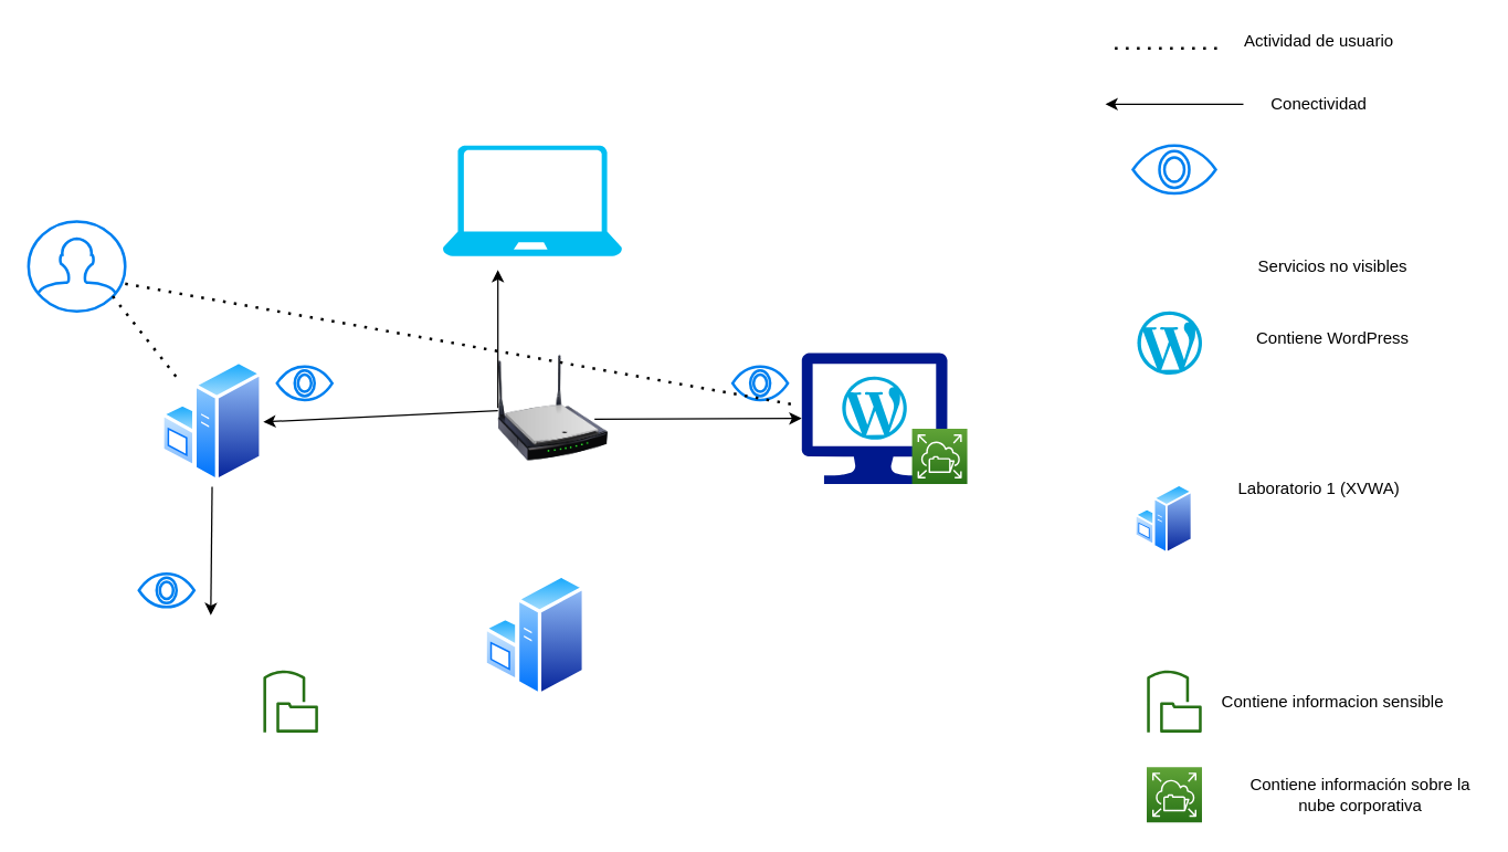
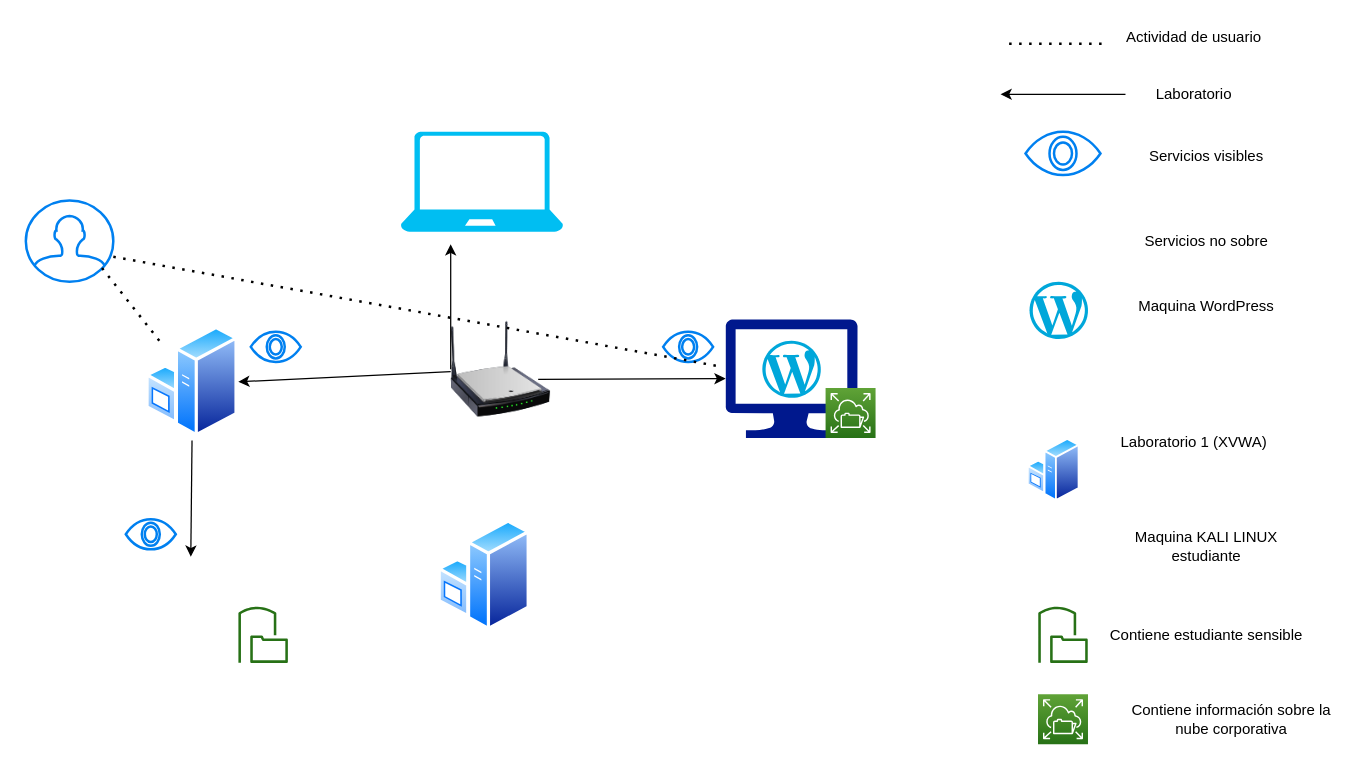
- <mxCell id="32" value="Conectividad" style="text;html=1;strokeColor=none;fillColor=none;align=center;verticalAlign=middle;whiteSpace=wrap;rounded=0;" vertex="1" parent="1"><mxGeometry x="880" y="65" width="150" height="20" as="geometry" /></mxCell>
+ <mxCell id="32" value="Laboratorio" style="text;html=1;strokeColor=none;fillColor=none;align=center;verticalAlign=middle;whiteSpace=wrap;rounded=0;" vertex="1" parent="1"><mxGeometry x="880" y="65" width="150" height="20" as="geometry" /></mxCell>
+ <mxCell id="33" value="Servicios visibles" style="text;html=1;strokeColor=none;fillColor=none;align=center;verticalAlign=middle;whiteSpace=wrap;rounded=0;" vertex="1" parent="1"><mxGeometry x="890" y="115" width="150" height="20" as="geometry" /></mxCell>
- <mxCell id="34" value="Servicios no visibles" style="text;html=1;strokeColor=none;fillColor=none;align=center;verticalAlign=middle;whiteSpace=wrap;rounded=0;" vertex="1" parent="1"><mxGeometry x="890" y="182.5" width="150" height="20" as="geometry" /></mxCell>
+ <mxCell id="34" value="Servicios no sobre" style="text;html=1;strokeColor=none;fillColor=none;align=center;verticalAlign=middle;whiteSpace=wrap;rounded=0;" vertex="1" parent="1"><mxGeometry x="890" y="182.5" width="150" height="20" as="geometry" /></mxCell>
- <mxCell id="35" value="Contiene WordPress" style="text;html=1;strokeColor=none;fillColor=none;align=center;verticalAlign=middle;whiteSpace=wrap;rounded=0;" vertex="1" parent="1"><mxGeometry x="890" y="235" width="150" height="20" as="geometry" /></mxCell>
+ <mxCell id="35" value="Maquina WordPress" style="text;html=1;strokeColor=none;fillColor=none;align=center;verticalAlign=middle;whiteSpace=wrap;rounded=0;" vertex="1" parent="1"><mxGeometry x="890" y="235" width="150" height="20" as="geometry" /></mxCell>
+ <mxCell id="38" value="Maquina KALI LINUX estudiante" style="text;html=1;strokeColor=none;fillColor=none;align=center;verticalAlign=middle;whiteSpace=wrap;rounded=0;" vertex="1" parent="1"><mxGeometry x="880" y="419.1" width="170" height="35.9" as="geometry" /></mxCell>
- <mxCell id="40" value="Contiene informacion sensible" style="text;html=1;strokeColor=none;fillColor=none;align=center;verticalAlign=middle;whiteSpace=wrap;rounded=0;" vertex="1" parent="1"><mxGeometry x="880" y="489.55" width="170" height="35.9" as="geometry" /></mxCell>
+ <mxCell id="40" value="Contiene estudiante sensible" style="text;html=1;strokeColor=none;fillColor=none;align=center;verticalAlign=middle;whiteSpace=wrap;rounded=0;" vertex="1" parent="1"><mxGeometry x="880" y="489.55" width="170" height="35.9" as="geometry" /></mxCell>
